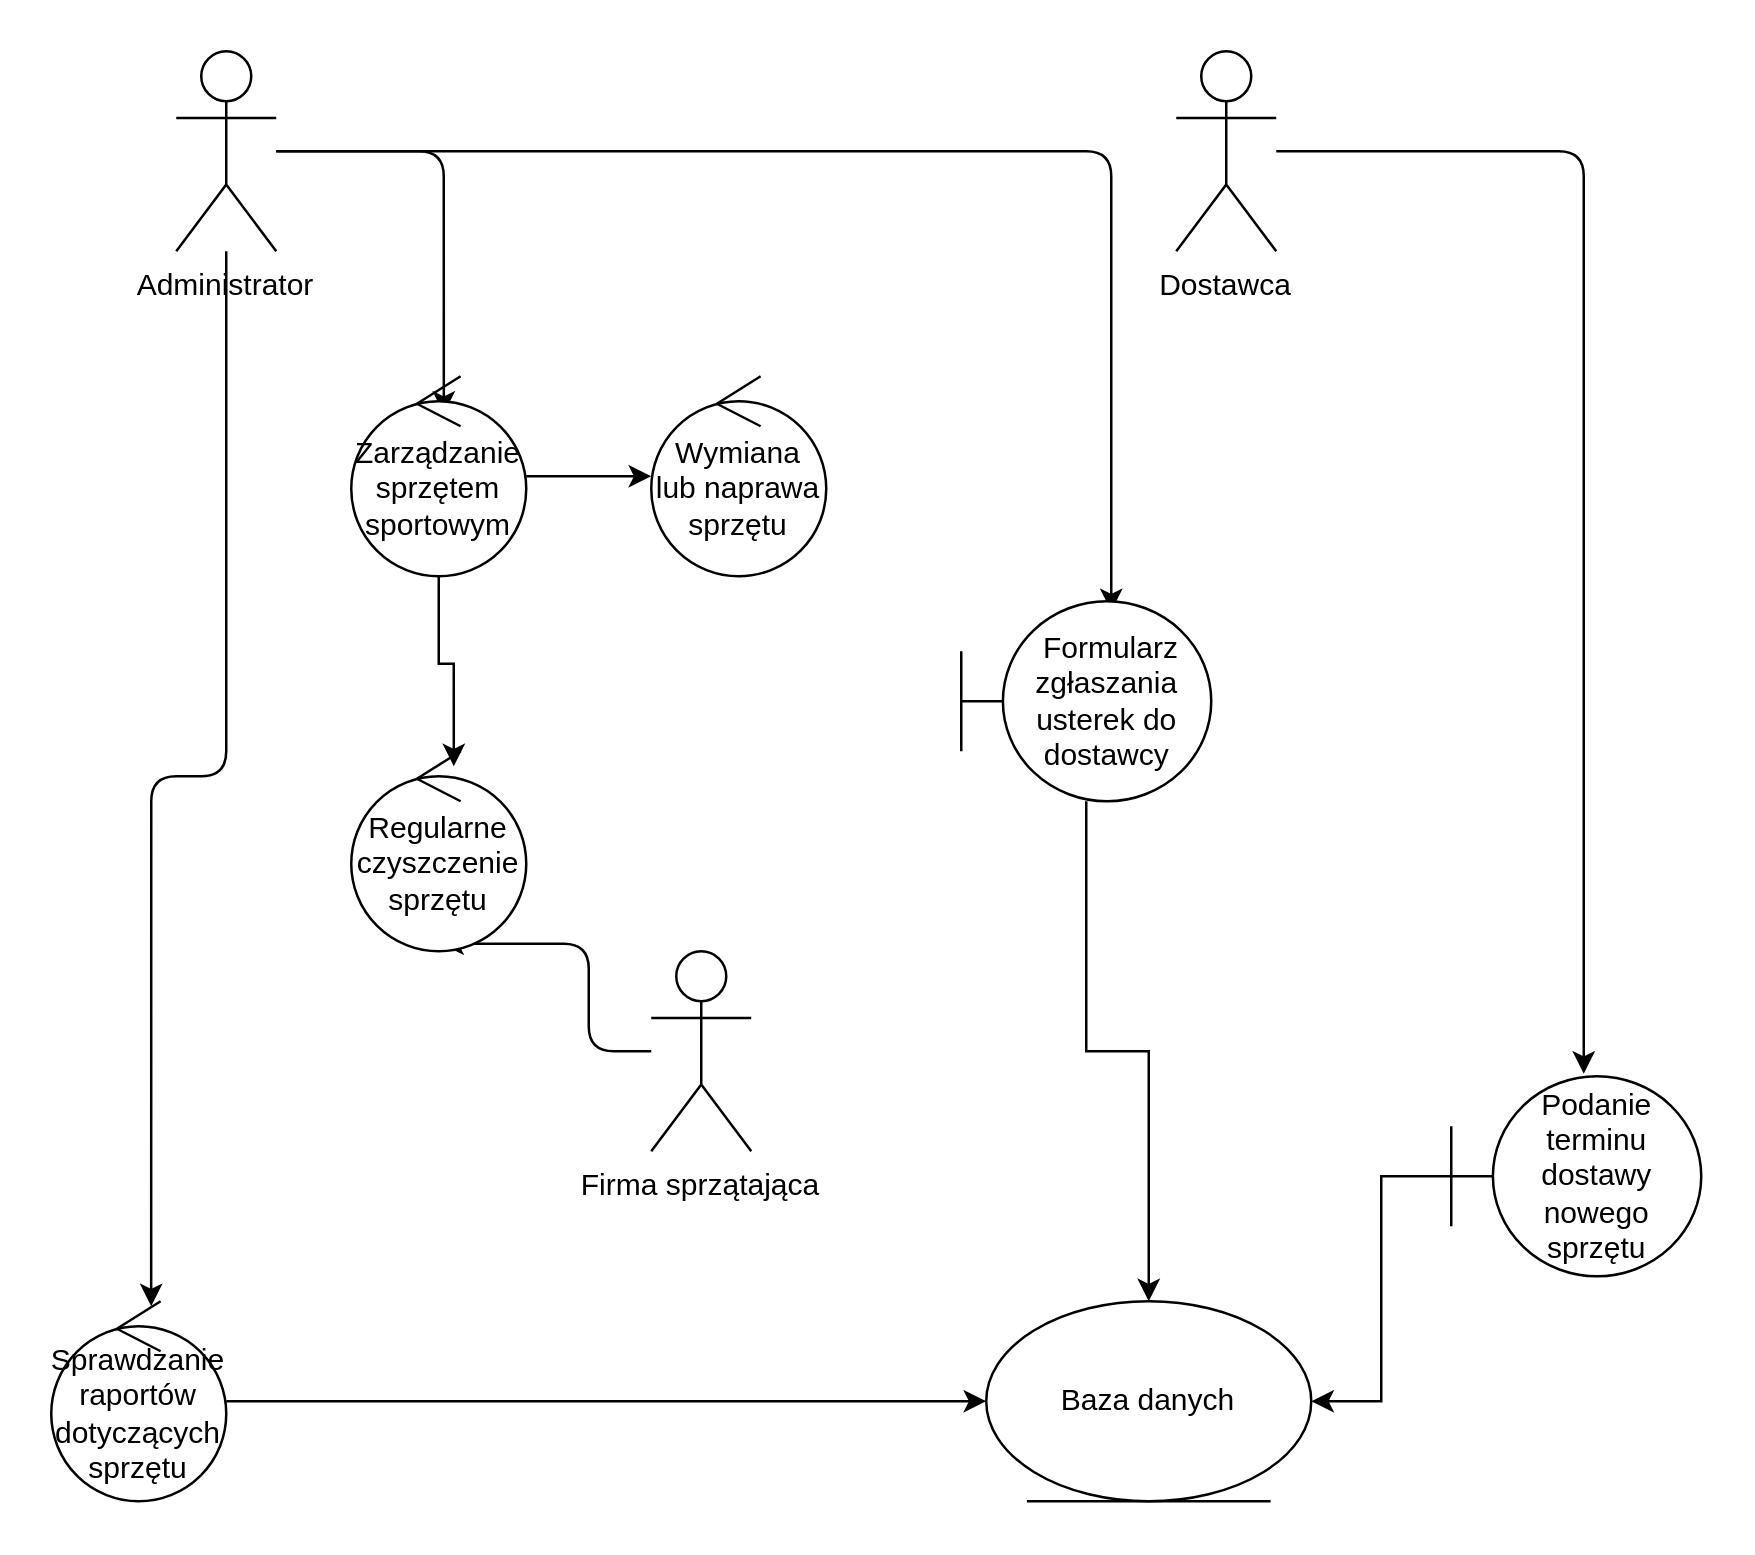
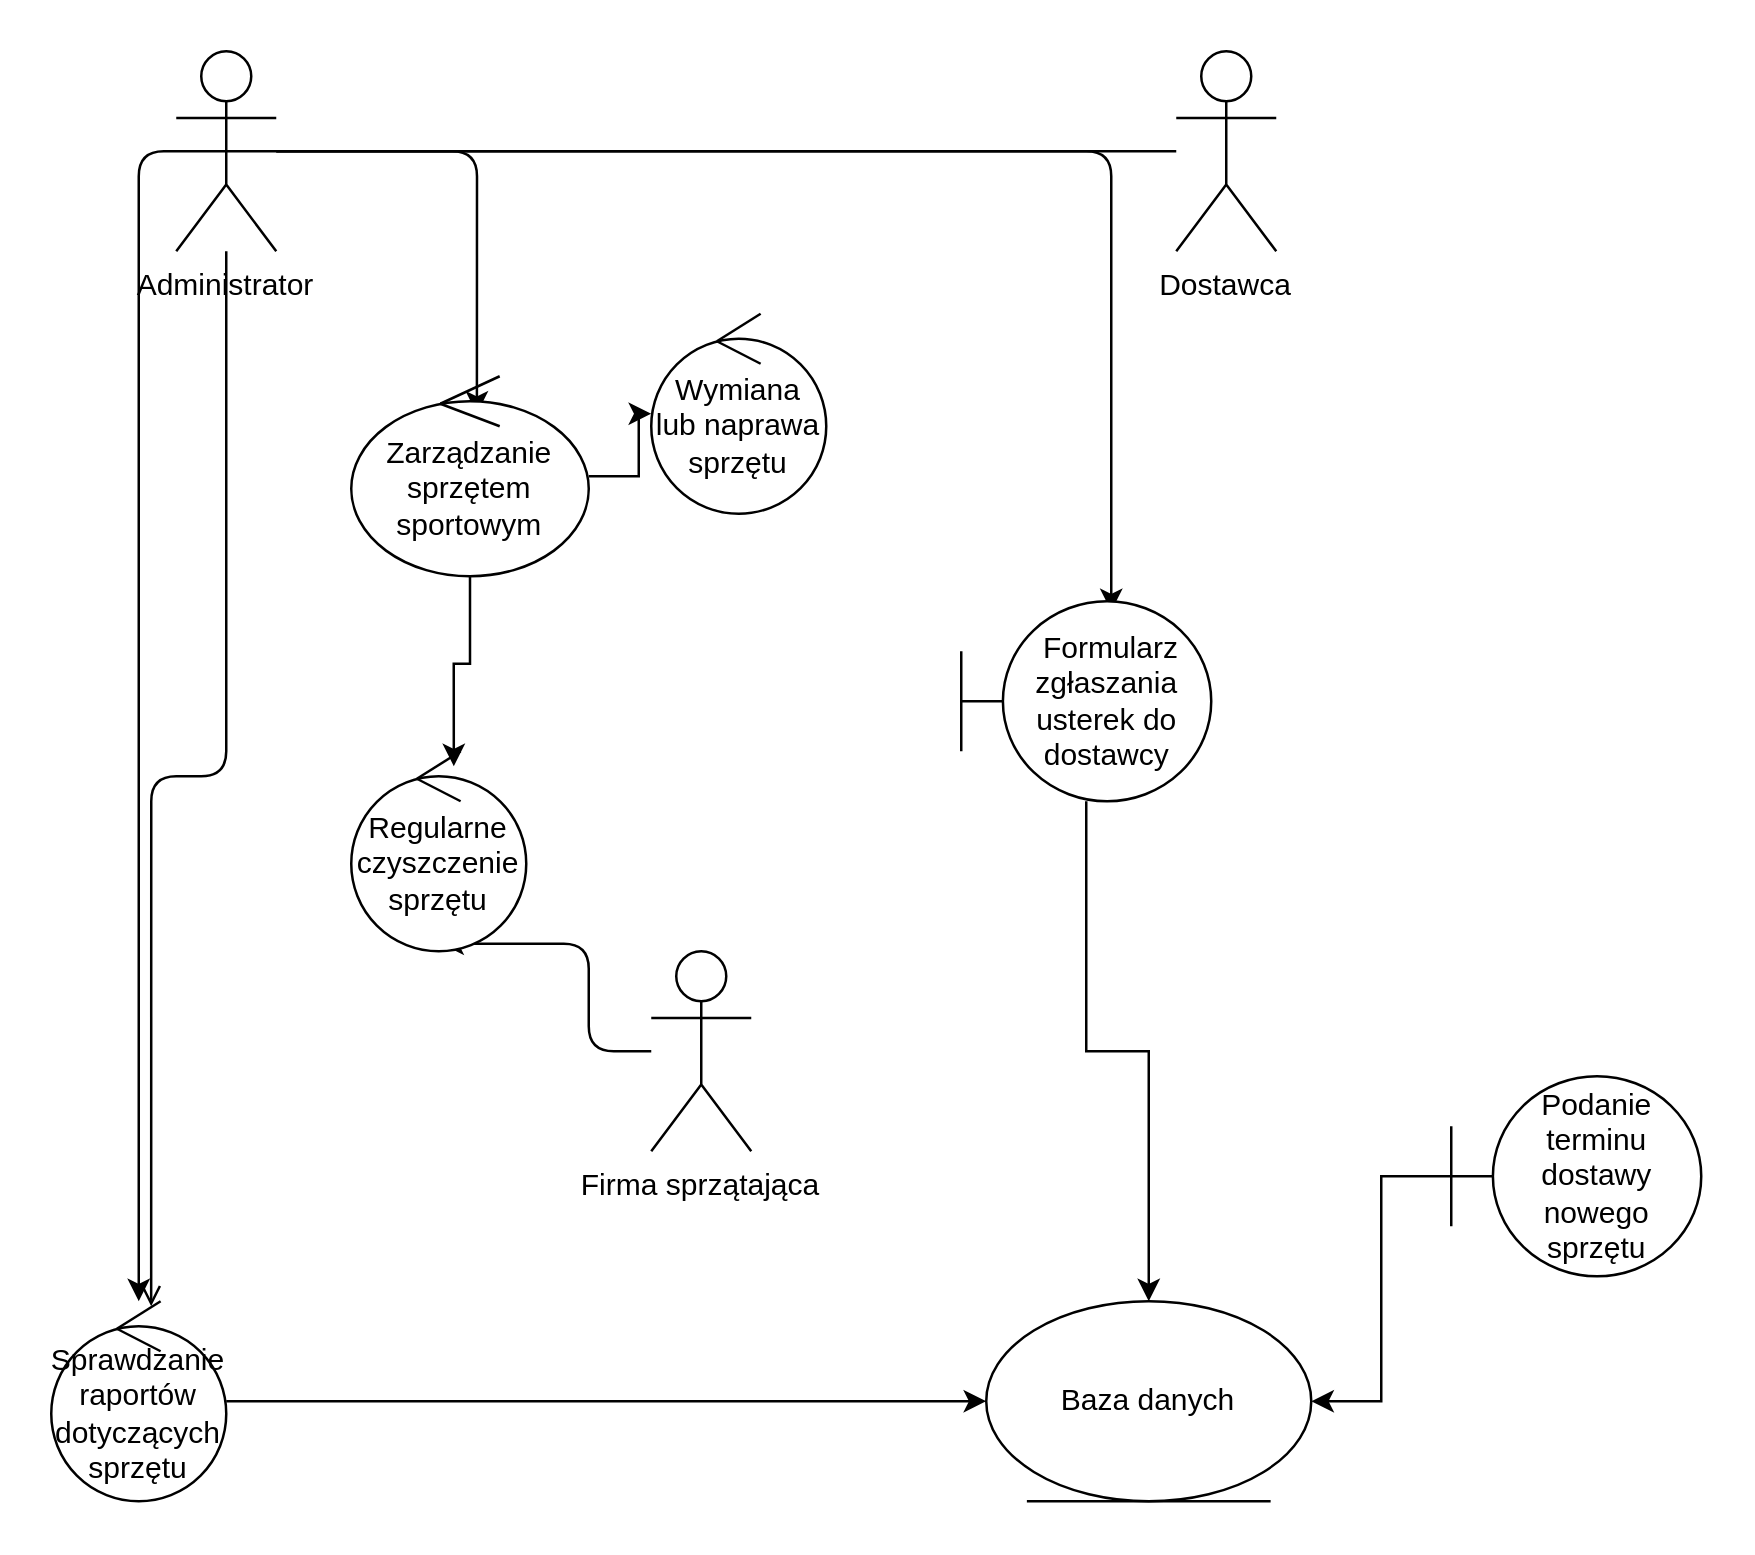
- <mxCell id="8" style="edgeStyle=orthogonalEdgeStyle;entryX=0.53;entryY=-0.012;entryDx=0;entryDy=0;entryPerimeter=0;" edge="1" parent="1" source="3" target="19"><mxGeometry relative="1" as="geometry"><mxPoint x="645" y="410" as="targetPoint" /></mxGeometry></mxCell>
+ <mxCell id="8" style="edgeStyle=orthogonalEdgeStyle;" edge="1" parent="1" source="3" target="13"><mxGeometry relative="1" as="geometry"><mxPoint x="645" y="410" as="targetPoint" /></mxGeometry></mxCell>
- <mxCell id="14" value="Zarządzanie sprzętem sportowym" style="ellipse;shape=umlControl;whiteSpace=wrap;html=1;" vertex="1" parent="1"><mxGeometry x="140" y="150" width="70" height="80" as="geometry" /></mxCell>
+ <mxCell id="14" value="Zarządzanie sprzętem sportowym" style="ellipse;shape=umlControl;whiteSpace=wrap;html=1;" vertex="1" parent="1"><mxGeometry x="140" y="150" width="95" height="80" as="geometry" /></mxCell>
- <mxCell id="15" value="Wymiana lub naprawa sprzętu" style="ellipse;shape=umlControl;whiteSpace=wrap;html=1;" vertex="1" parent="1"><mxGeometry x="260" y="150" width="70" height="80" as="geometry" /></mxCell>
+ <mxCell id="15" value="Wymiana lub naprawa sprzętu" style="ellipse;shape=umlControl;whiteSpace=wrap;html=1;" vertex="1" parent="1"><mxGeometry x="260" y="125" width="70" height="80" as="geometry" /></mxCell>
- <mxCell id="6" style="edgeStyle=orthogonalEdgeStyle;entryX=0.571;entryY=0.025;entryDx=0;entryDy=0;entryPerimeter=0;" edge="1" parent="1" source="2" target="13"><mxGeometry relative="1" as="geometry"><mxPoint x="45" y="450" as="targetPoint" /></mxGeometry></mxCell>
+ <mxCell id="6" style="edgeStyle=orthogonalEdgeStyle;entryX=0.571;entryY=0.025;entryDx=0;entryDy=0;entryPerimeter=0;endArrow=open;" edge="1" parent="1" source="2" target="13"><mxGeometry relative="1" as="geometry"><mxPoint x="45" y="450" as="targetPoint" /></mxGeometry></mxCell>
